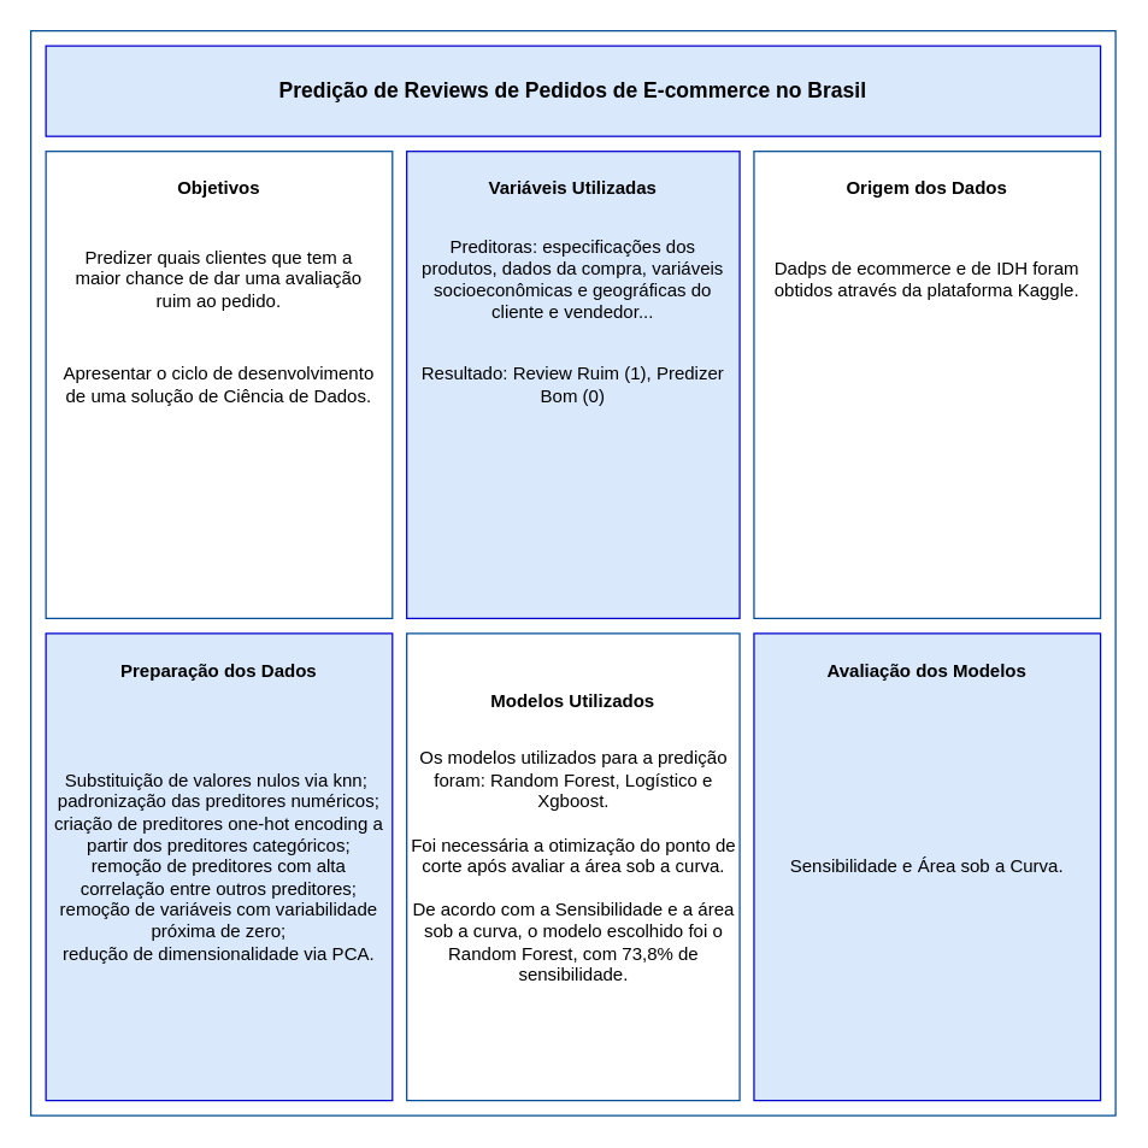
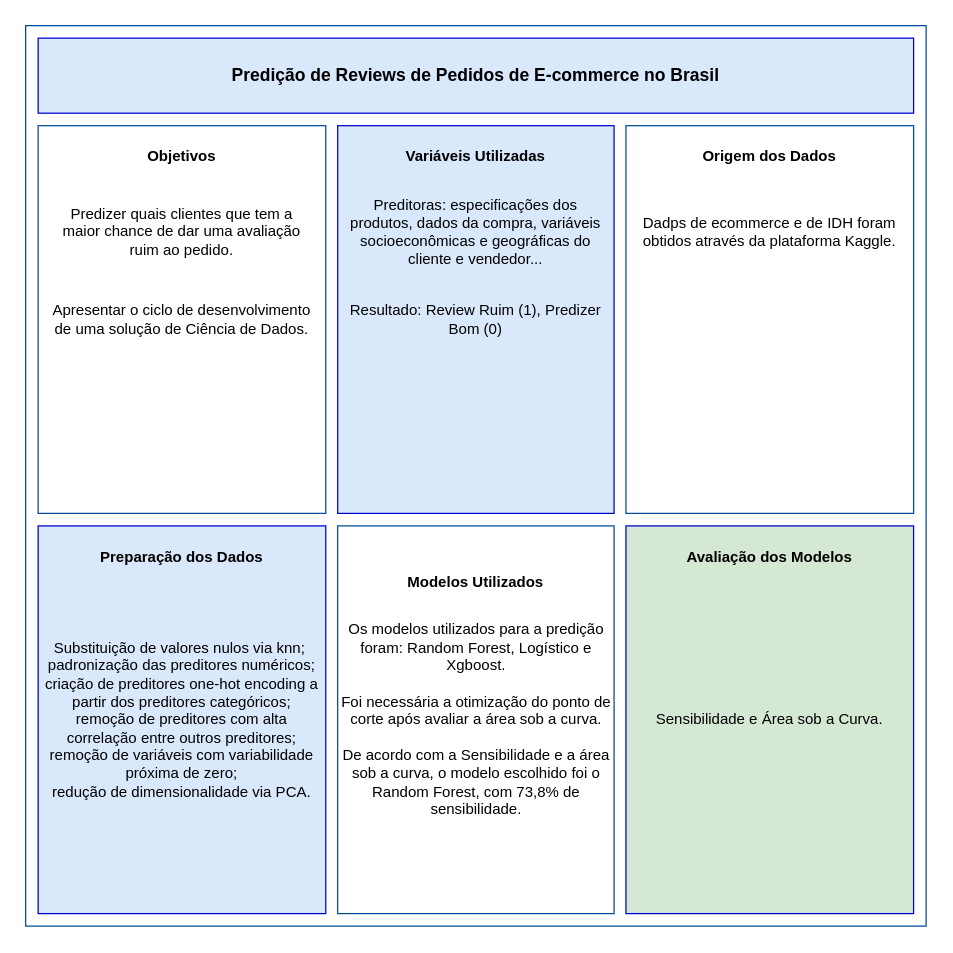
- <mxCell id="8" value="Sensibilidade e Área sob a Curva." style="rounded=0;whiteSpace=wrap;html=1;fillColor=#dae8fc;strokeColor=#0000CC;align=center;" parent="1" vertex="1"><mxGeometry x="500" y="420" width="230" height="310" as="geometry" /></mxCell>
+ <mxCell id="8" value="Sensibilidade e Área sob a Curva." style="rounded=0;whiteSpace=wrap;html=1;fillColor=#d5e8d4;strokeColor=#0000CC;align=center;" parent="1" vertex="1"><mxGeometry x="500" y="420" width="230" height="310" as="geometry" /></mxCell>
